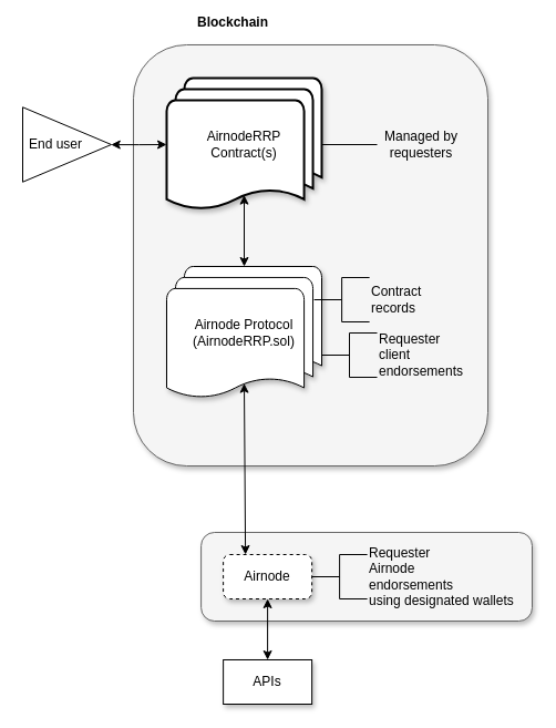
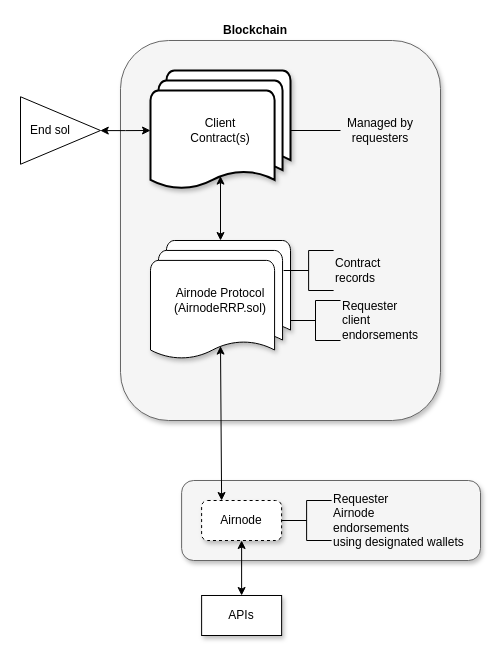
- <mxCell id="3" value="&lt;b&gt;Blockchain&lt;/b&gt;" style="text;html=1;strokeColor=none;fillColor=none;align=center;verticalAlign=middle;whiteSpace=wrap;rounded=0;" parent="1" vertex="1"><mxGeometry x="110" y="10" width="200" height="20" as="geometry" /></mxCell>
+ <mxCell id="3" value="&lt;b&gt;Blockchain&lt;/b&gt;" style="text;html=1;strokeColor=none;fillColor=none;align=center;verticalAlign=middle;whiteSpace=wrap;rounded=0;" parent="1" vertex="1"><mxGeometry x="155" y="20" width="200" height="20" as="geometry" /></mxCell>
- <mxCell id="6" value="End user&amp;nbsp; &amp;nbsp; &amp;nbsp;&amp;nbsp;" style="triangle;whiteSpace=wrap;html=1;align=center;" parent="1" vertex="1"><mxGeometry x="20" y="96.25" width="80" height="67.5" as="geometry" /></mxCell>
+ <mxCell id="6" value="End sol&amp;nbsp; &amp;nbsp; &amp;nbsp;&amp;nbsp;" style="triangle;whiteSpace=wrap;html=1;align=center;" parent="1" vertex="1"><mxGeometry x="20" y="96.25" width="80" height="67.5" as="geometry" /></mxCell>
- <mxCell id="4" value="AirnodeRRP &lt;br&gt;Contract(s)" style="strokeWidth=2;html=1;shape=mxgraph.flowchart.multi-document;whiteSpace=wrap;shadow=1;" parent="1" vertex="1"><mxGeometry x="150" y="70" width="140" height="120" as="geometry" /></mxCell>
+ <mxCell id="4" value="Client &lt;br&gt;Contract(s)" style="strokeWidth=2;html=1;shape=mxgraph.flowchart.multi-document;whiteSpace=wrap;shadow=1;" parent="1" vertex="1"><mxGeometry x="150" y="70" width="140" height="120" as="geometry" /></mxCell>
